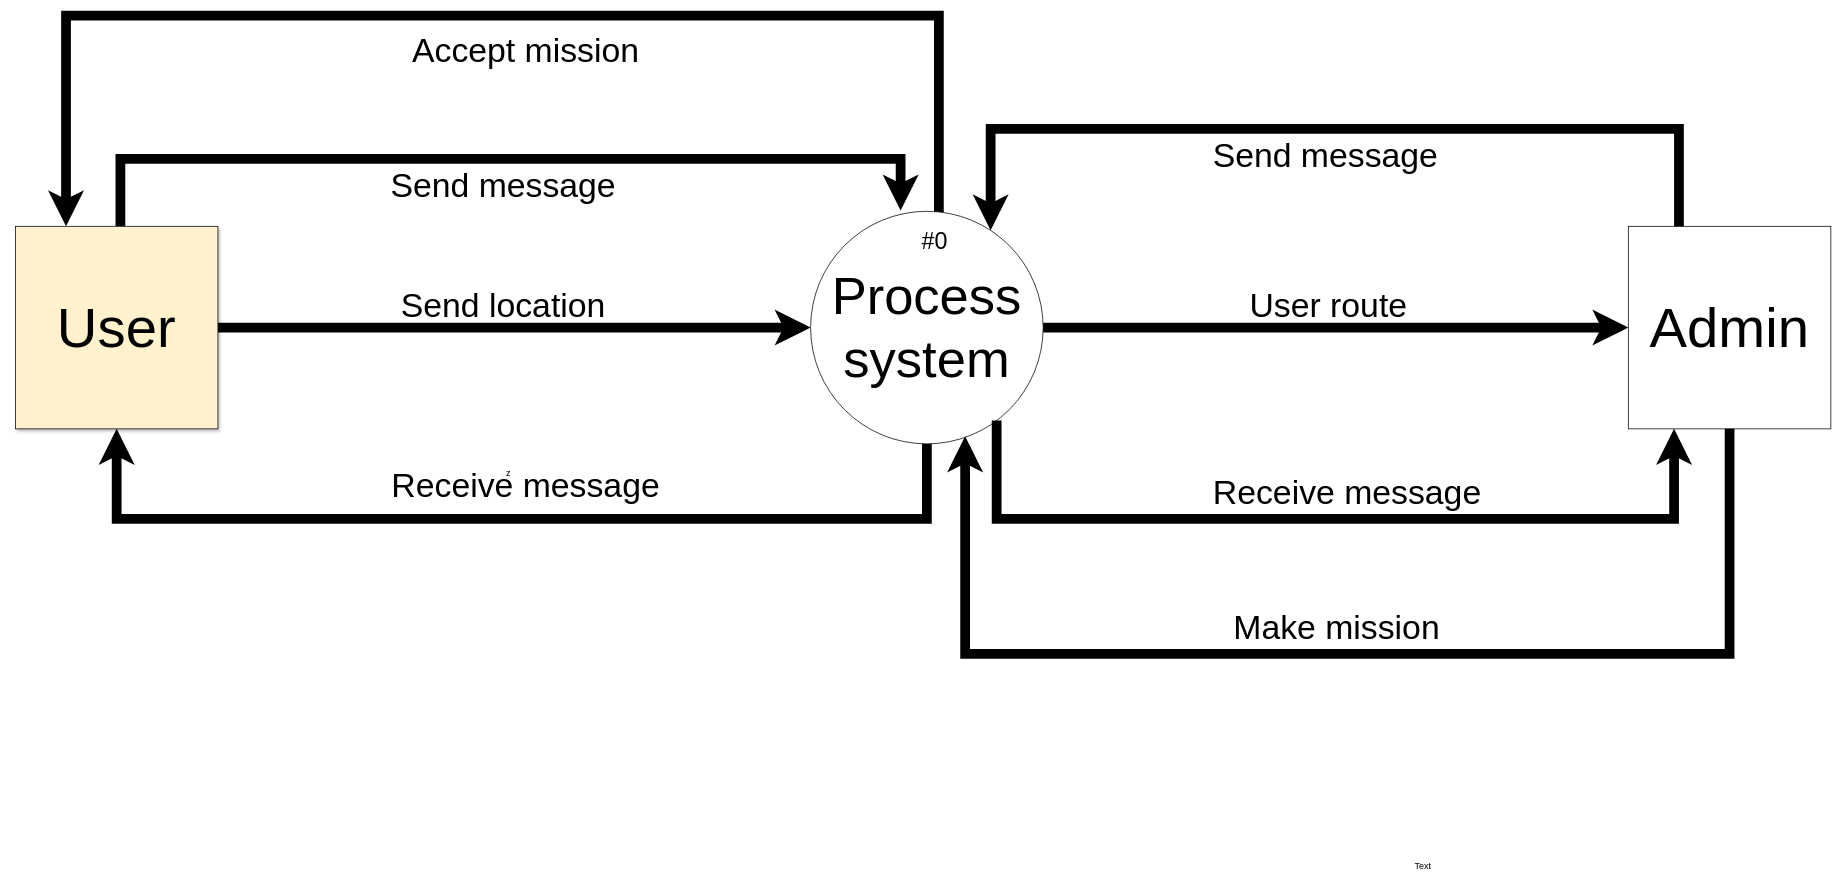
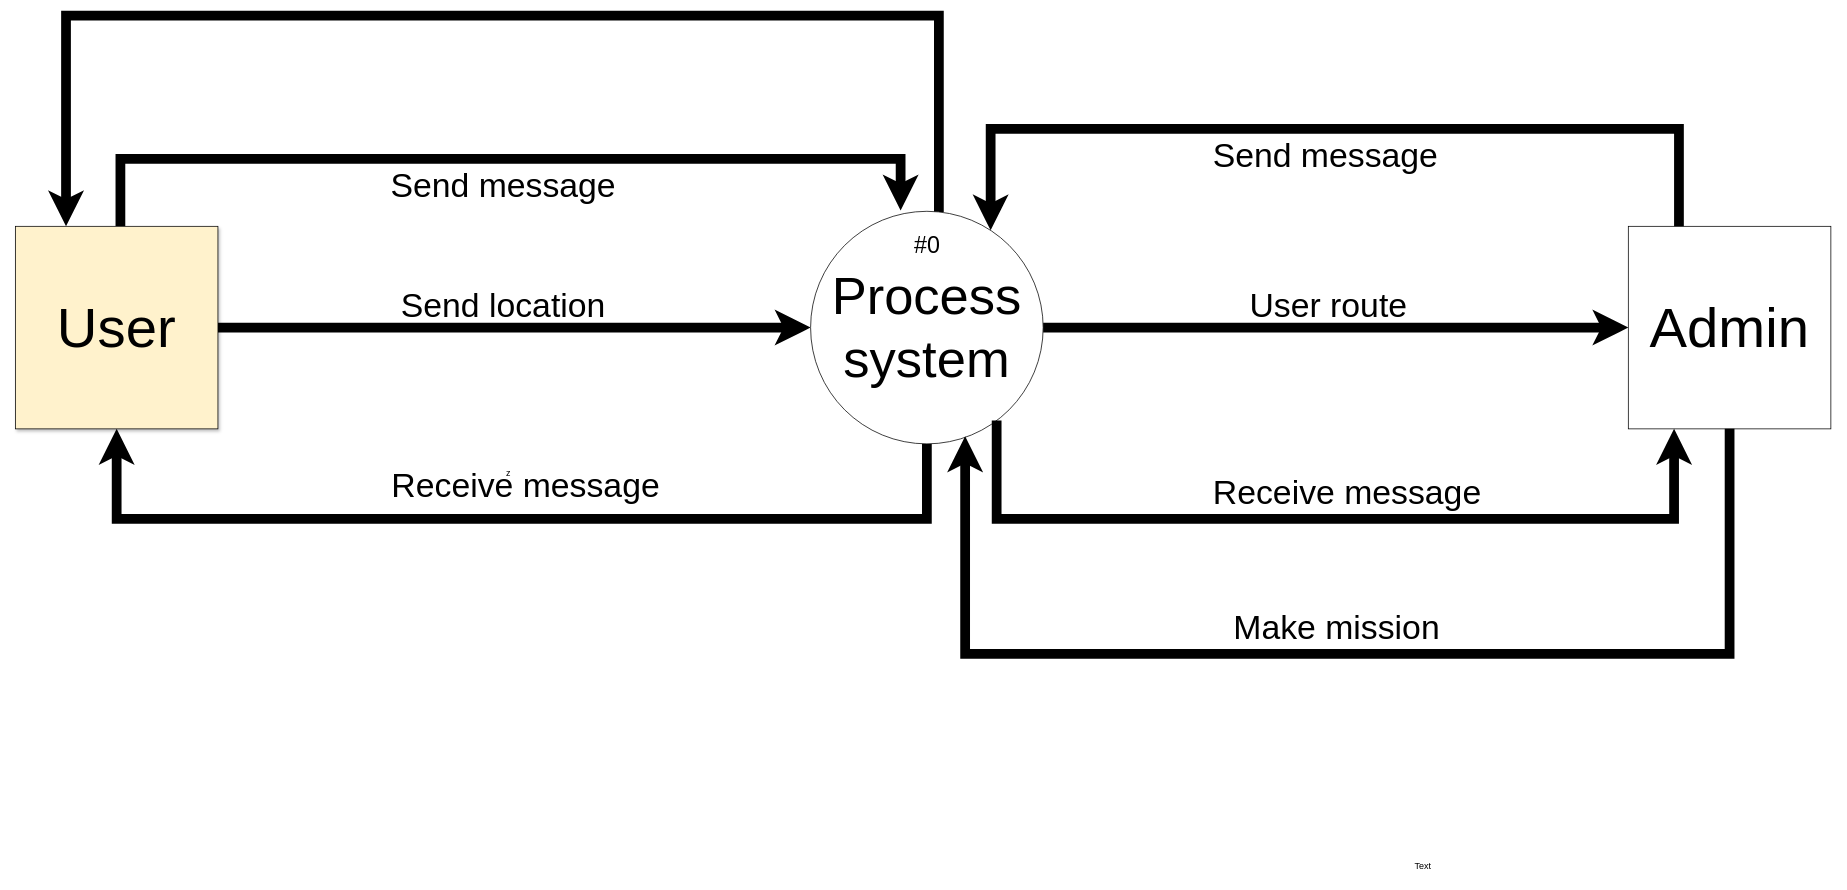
- <mxCell id="14" value="&lt;div&gt;&lt;font style=&quot;font-size: 45px&quot;&gt;Accept mission&lt;/font&gt;&lt;/div&gt;" style="text;html=1;align=center;verticalAlign=middle;resizable=0;points=[];;autosize=1;" parent="1" vertex="1"><mxGeometry x="540" y="51" width="320" height="30" as="geometry" /></mxCell>
- <mxCell id="23" value="&lt;font style=&quot;font-size: 31px&quot;&gt;#0&lt;/font&gt;" style="text;html=1;align=center;verticalAlign=middle;resizable=0;points=[];;autosize=1;" parent="1" vertex="1"><mxGeometry x="1220" y="306" width="50" height="30" as="geometry" /></mxCell>
+ <mxCell id="23" value="&lt;font style=&quot;font-size: 31px&quot;&gt;#0&lt;/font&gt;" style="text;html=1;align=center;verticalAlign=middle;resizable=0;points=[];;autosize=1;" parent="1" vertex="1"><mxGeometry x="1210" y="311" width="50" height="30" as="geometry" /></mxCell>
